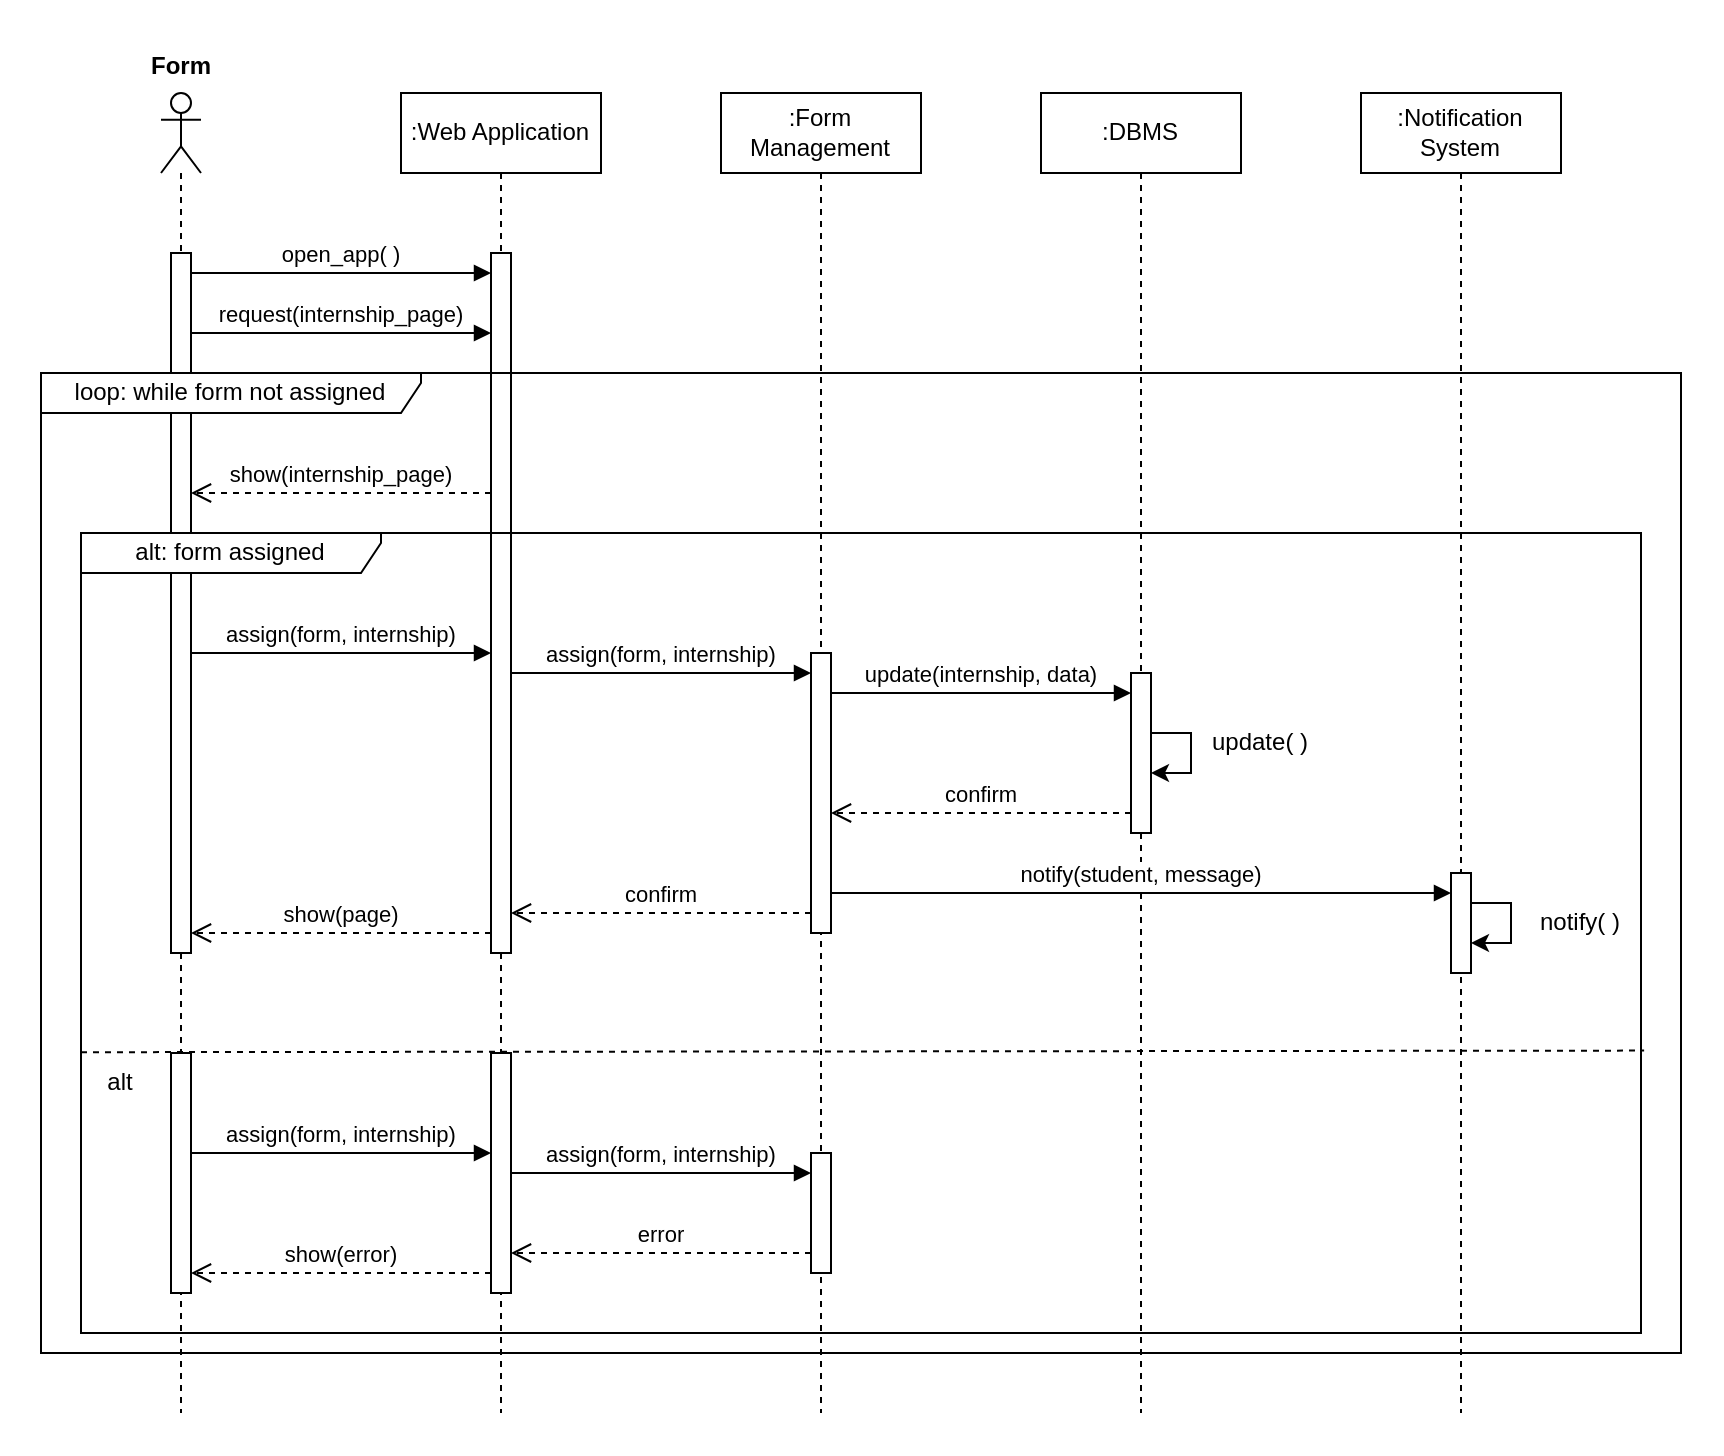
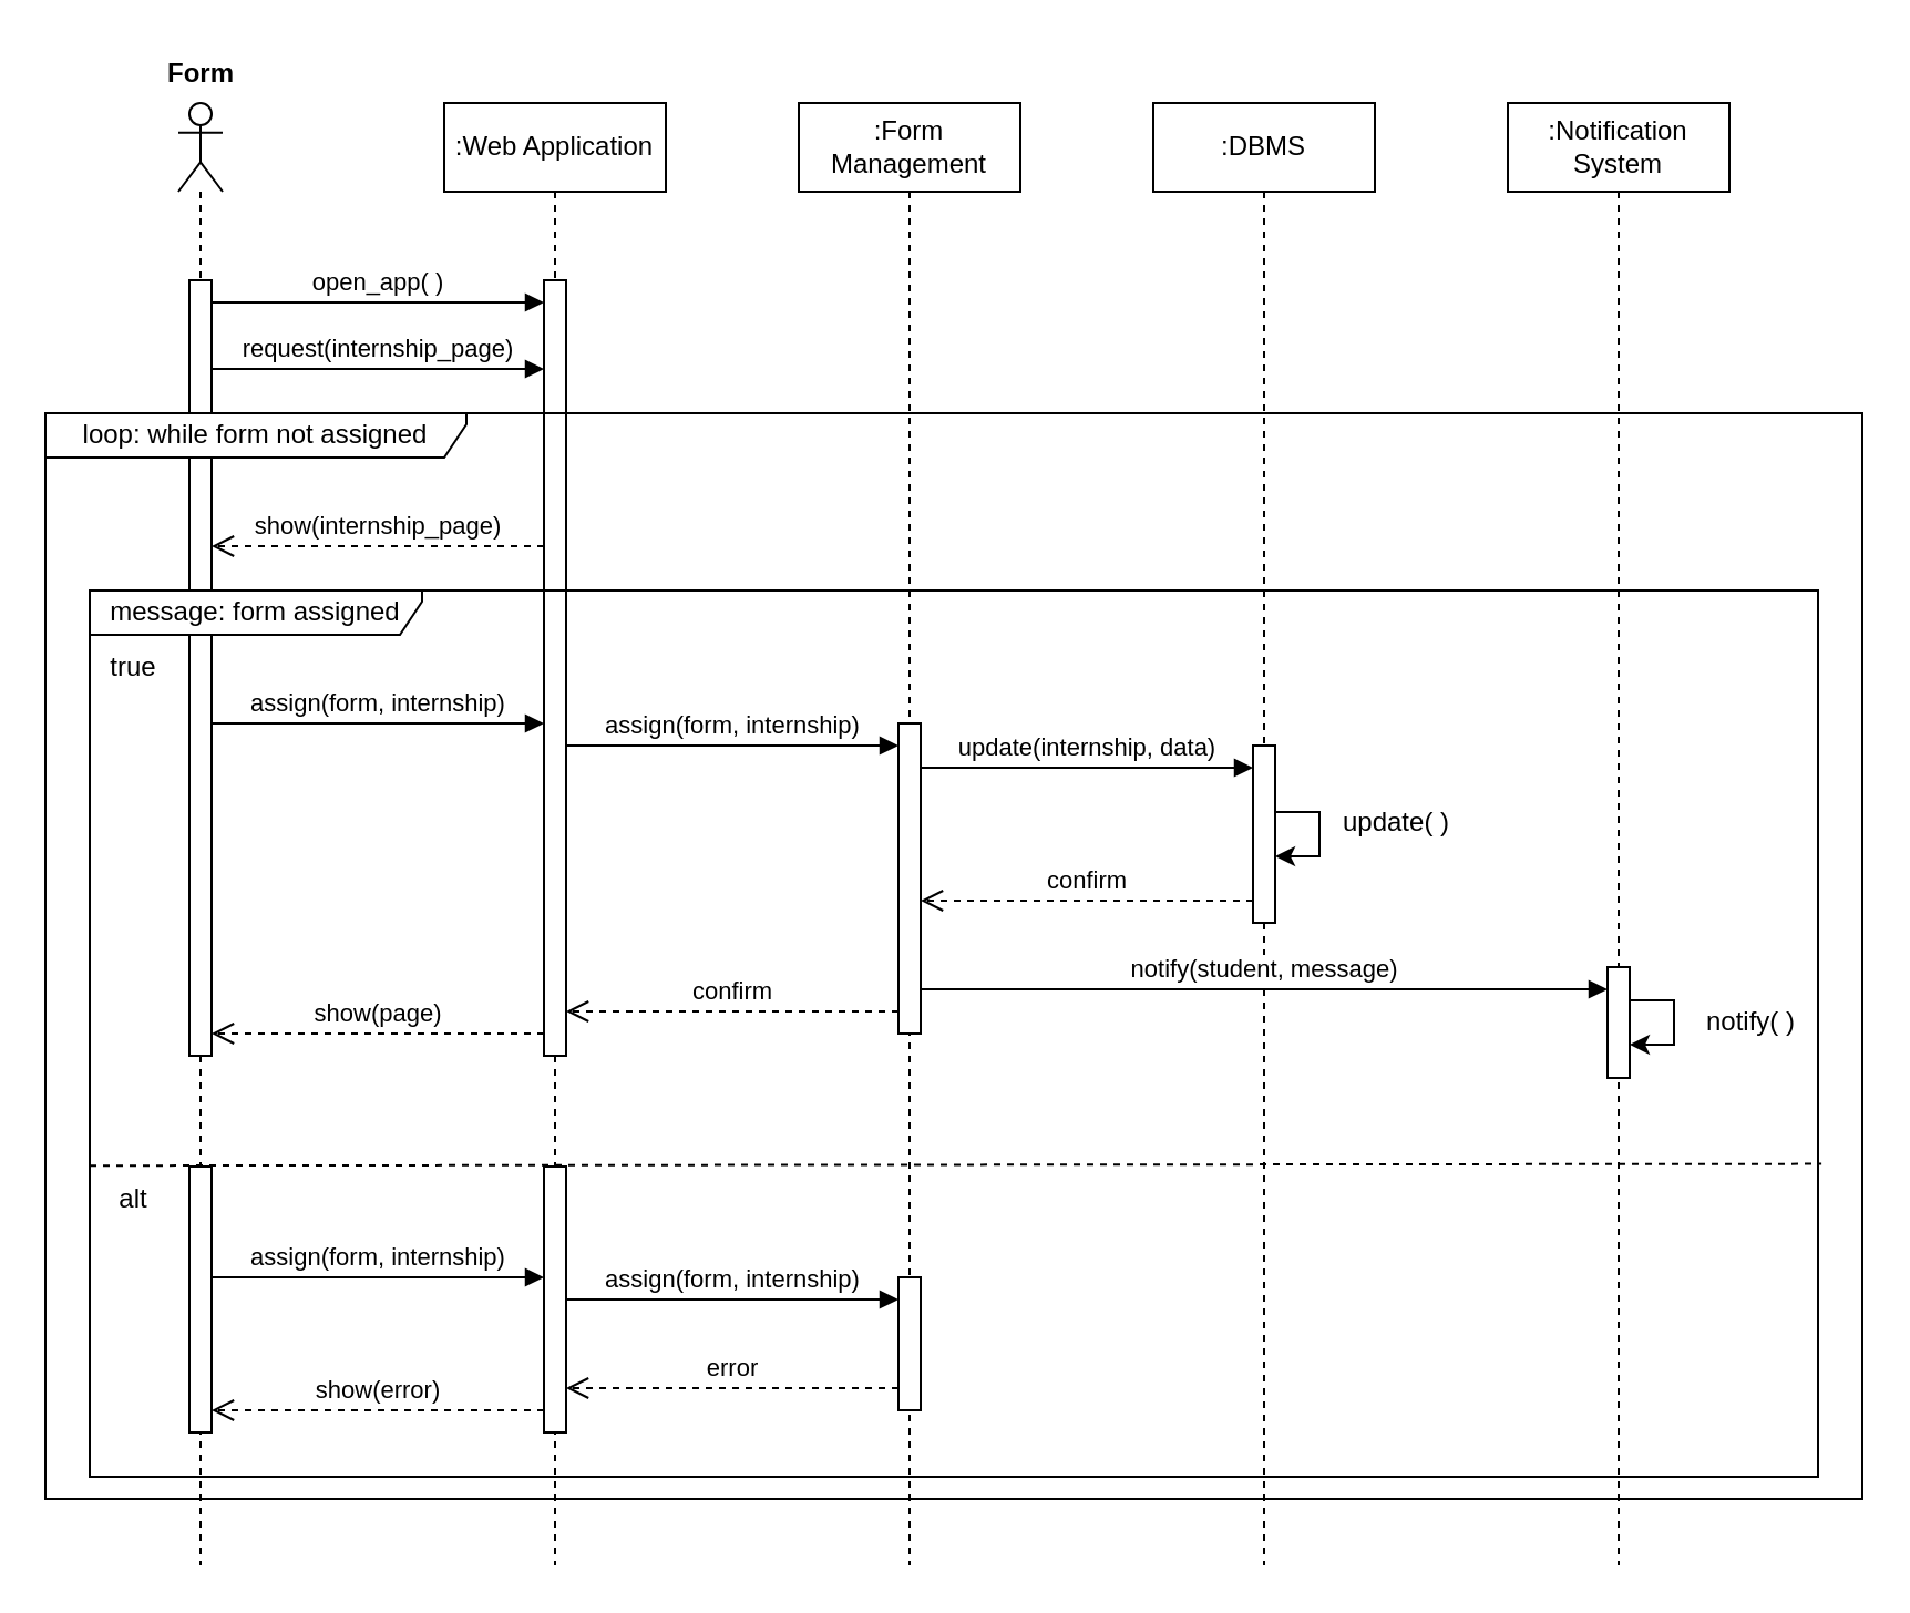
- <mxCell id="28" value="alt: form assigned" style="shape=umlFrame;whiteSpace=wrap;html=1;pointerEvents=0;width=150;height=20;" vertex="1" parent="1"><mxGeometry x="40" y="266" width="780" height="400" as="geometry" /></mxCell>
+ <mxCell id="28" value="message: form assigned" style="shape=umlFrame;whiteSpace=wrap;html=1;pointerEvents=0;width=150;height=20;" vertex="1" parent="1"><mxGeometry x="40" y="266" width="780" height="400" as="geometry" /></mxCell>
+ <mxCell id="37" value="true" style="text;html=1;align=center;verticalAlign=middle;whiteSpace=wrap;rounded=0;" vertex="1" parent="1"><mxGeometry x="40" y="286" width="40" height="30" as="geometry" /></mxCell>
